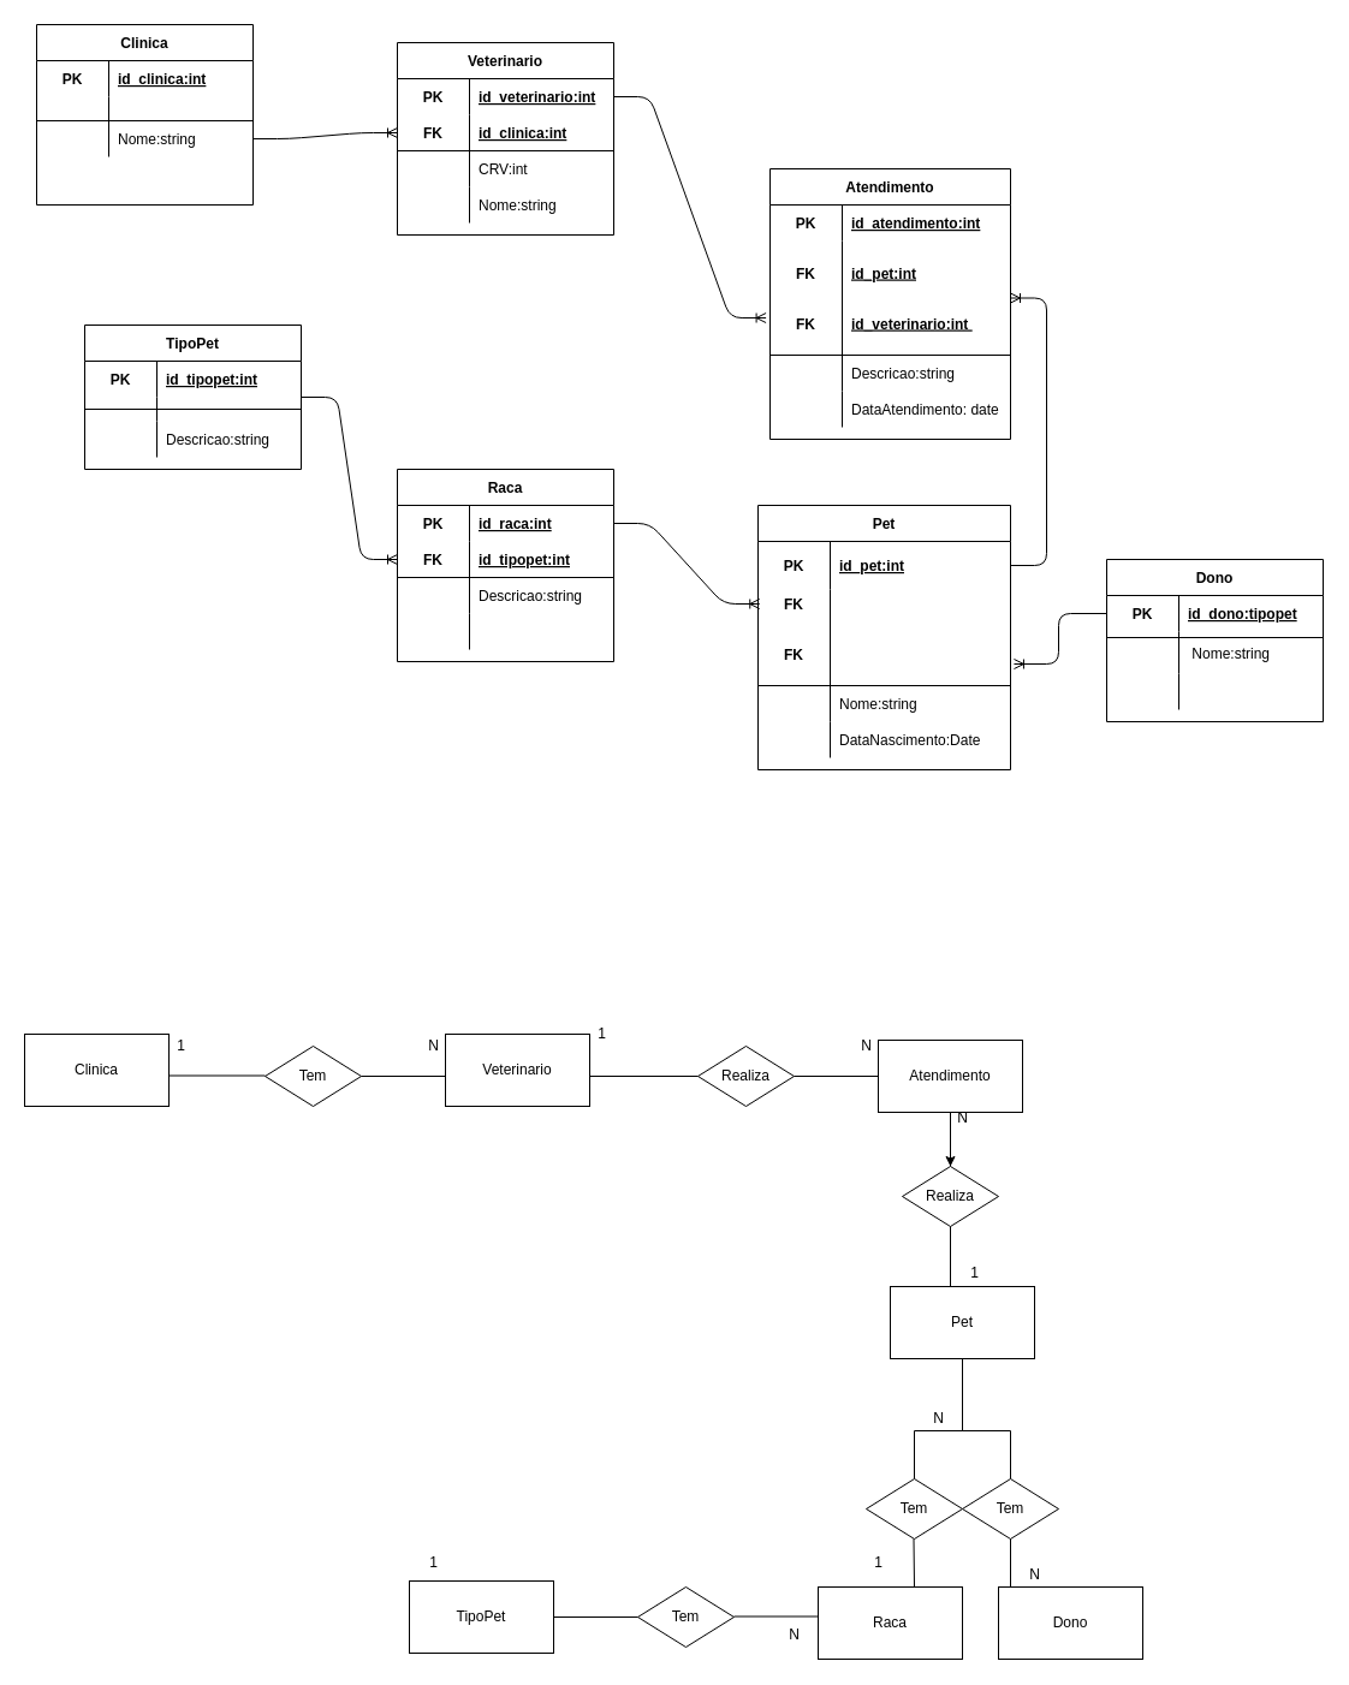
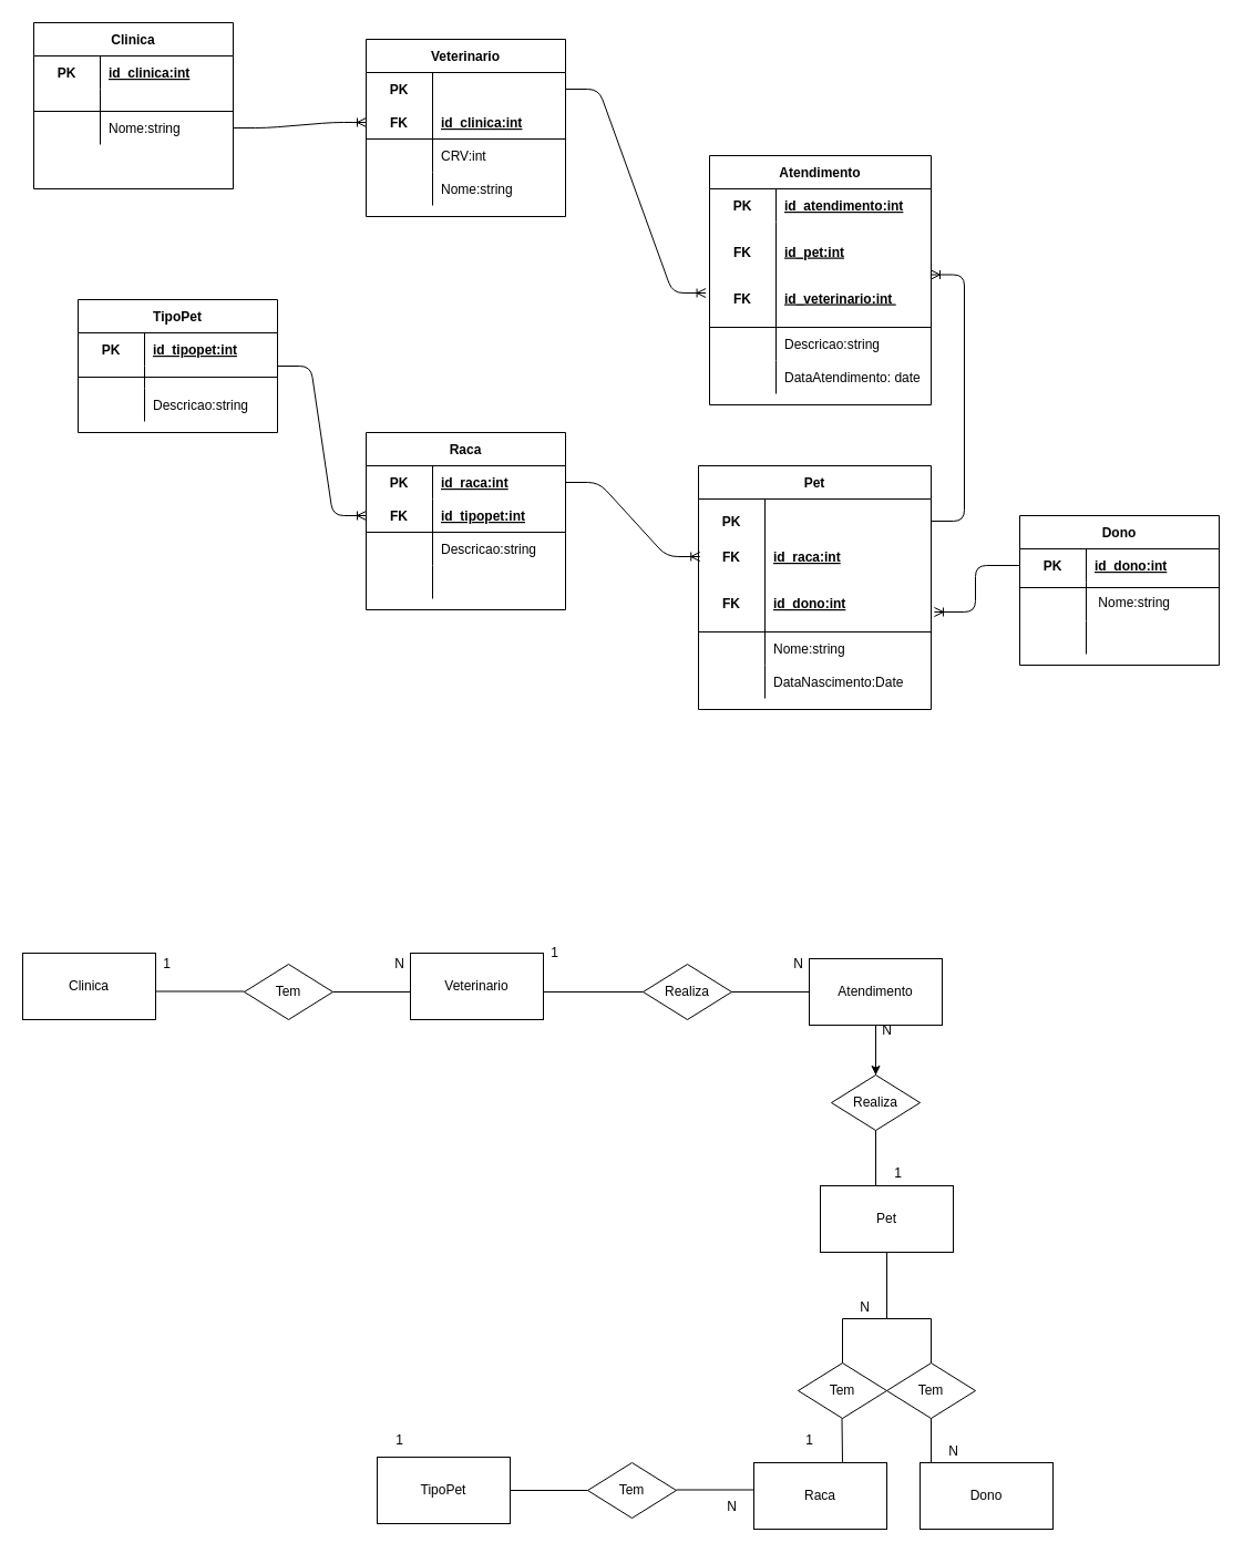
- <mxCell id="17" value="id_veterinario:int" style="shape=partialRectangle;connectable=0;fillColor=none;top=0;left=0;bottom=0;right=0;align=left;spacingLeft=6;fontStyle=5;overflow=hidden;" vertex="1" parent="15"><mxGeometry x="60" width="120" height="30" as="geometry" /></mxCell>
- <mxCell id="32" value="id_pet:int" style="shape=partialRectangle;connectable=0;fillColor=none;top=0;left=0;bottom=0;right=0;align=left;spacingLeft=6;fontStyle=5;overflow=hidden;" vertex="1" parent="30"><mxGeometry x="60" width="150" height="40" as="geometry" /></mxCell>
- <mxCell id="88" value="id_dono:tipopet" style="shape=partialRectangle;connectable=0;fillColor=none;top=0;left=0;bottom=0;right=0;align=left;spacingLeft=6;fontStyle=5;overflow=hidden;" vertex="1" parent="86"><mxGeometry x="60" width="120" height="30" as="geometry" /></mxCell>
+ <mxCell id="88" value="id_dono:int" style="shape=partialRectangle;connectable=0;fillColor=none;top=0;left=0;bottom=0;right=0;align=left;spacingLeft=6;fontStyle=5;overflow=hidden;" vertex="1" parent="86"><mxGeometry x="60" width="120" height="30" as="geometry" /></mxCell>
+ <mxCell id="35" value="id_raca:int&#10;&#10;&#10;id_dono:int&#10;" style="shape=partialRectangle;connectable=0;fillColor=none;top=0;left=0;bottom=0;right=0;align=left;spacingLeft=6;fontStyle=5;overflow=hidden;" vertex="1" parent="33"><mxGeometry x="60" width="150" height="80" as="geometry" /></mxCell>
